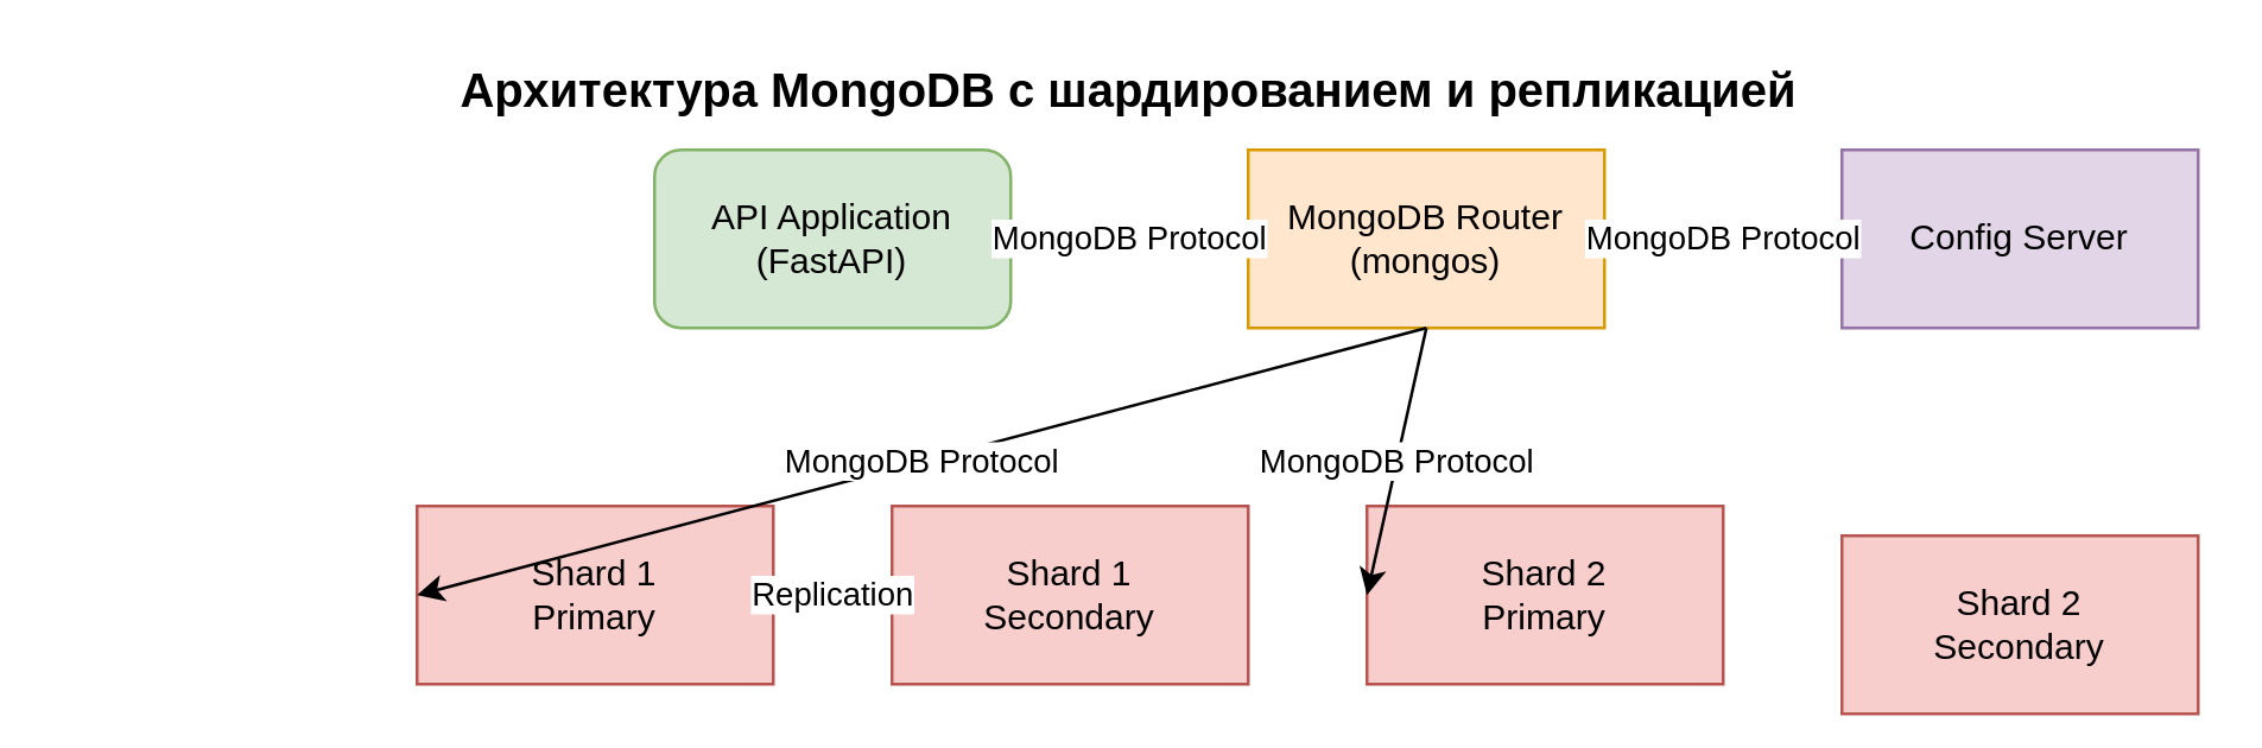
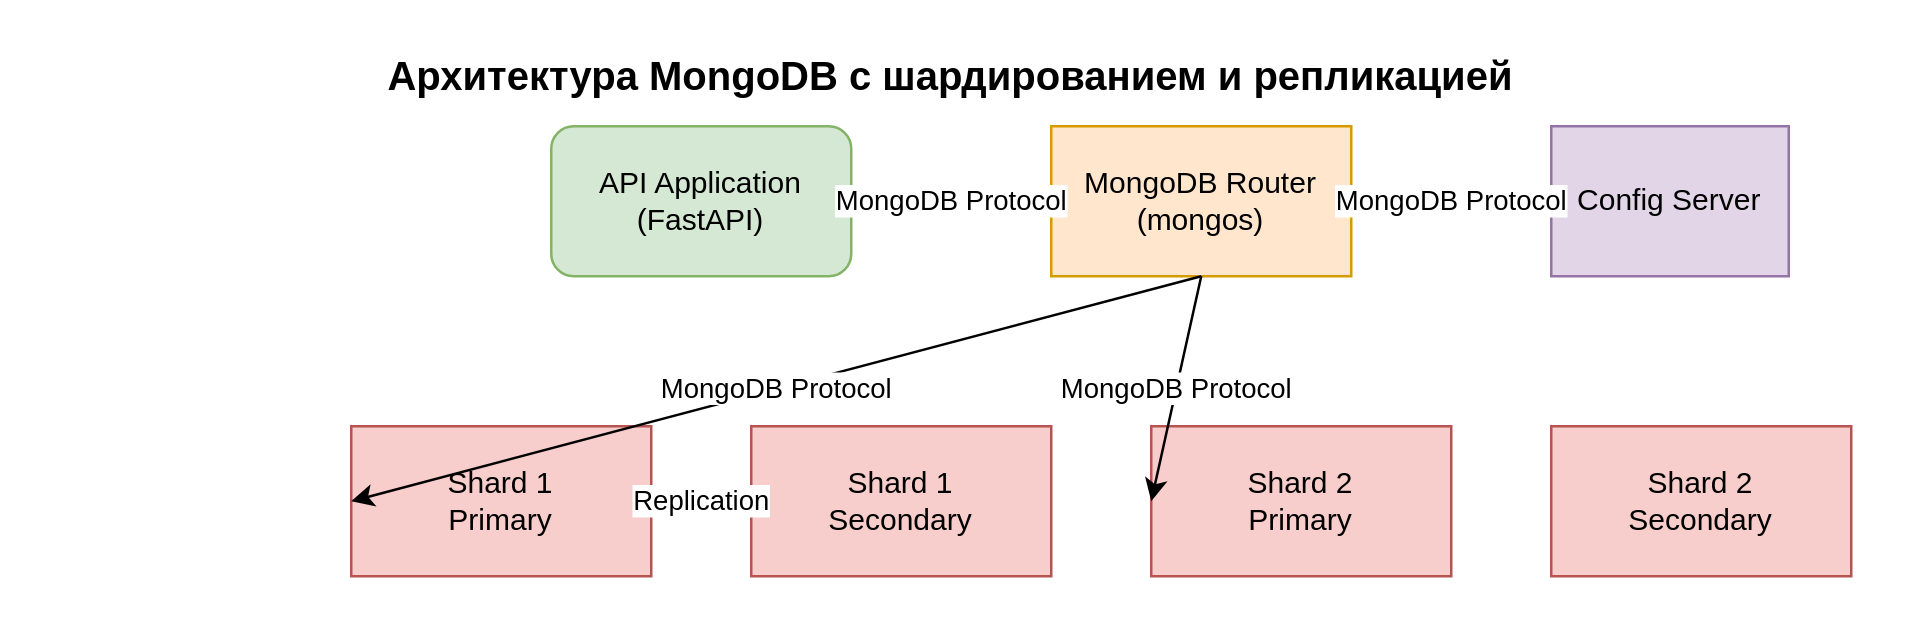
- <mxCell id="4" value="Config Server" style="rounded=0;whiteSpace=wrap;html=1;fillColor=#e1d5e7;strokeColor=#9673a6;" vertex="1" parent="1"><mxGeometry x="620" y="50" width="120" height="60" as="geometry" /></mxCell>
+ <mxCell id="4" value="Config Server" style="rounded=0;whiteSpace=wrap;html=1;fillColor=#e1d5e7;strokeColor=#9673a6;" vertex="1" parent="1"><mxGeometry x="620" y="50" width="95" height="60" as="geometry" /></mxCell>
- <mxCell id="8" value="Shard 2&#10;Secondary" style="rounded=0;whiteSpace=wrap;html=1;fillColor=#f8cecc;strokeColor=#b85450;" vertex="1" parent="1"><mxGeometry x="620" y="180" width="120" height="60" as="geometry" /></mxCell>
+ <mxCell id="8" value="Shard 2&#10;Secondary" style="rounded=0;whiteSpace=wrap;html=1;fillColor=#f8cecc;strokeColor=#b85450;" vertex="1" parent="1"><mxGeometry x="620" y="170" width="120" height="60" as="geometry" /></mxCell>
